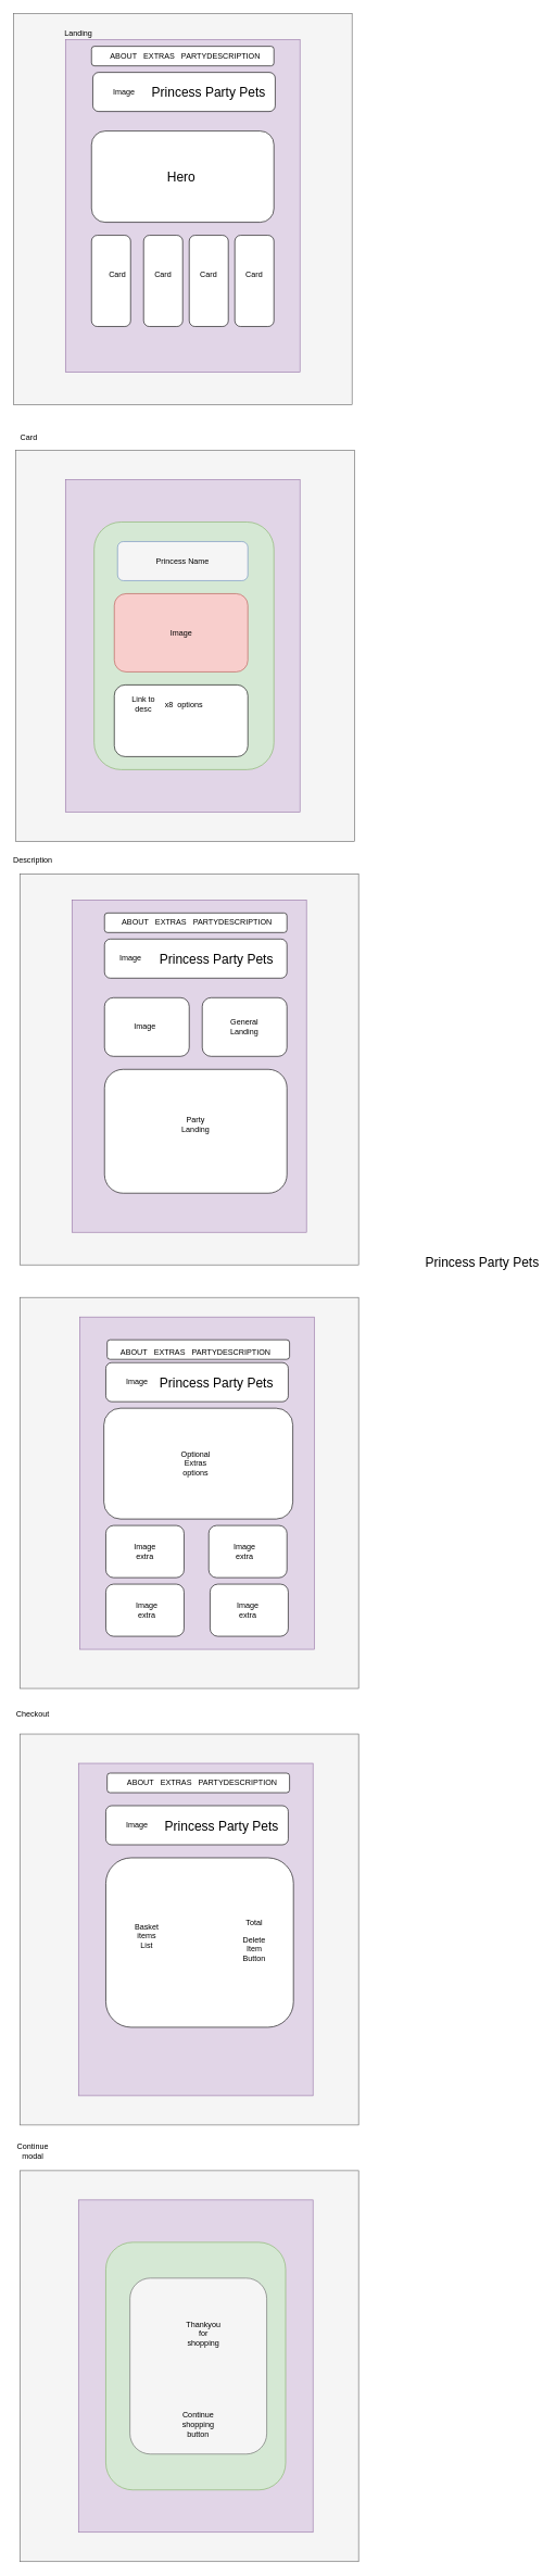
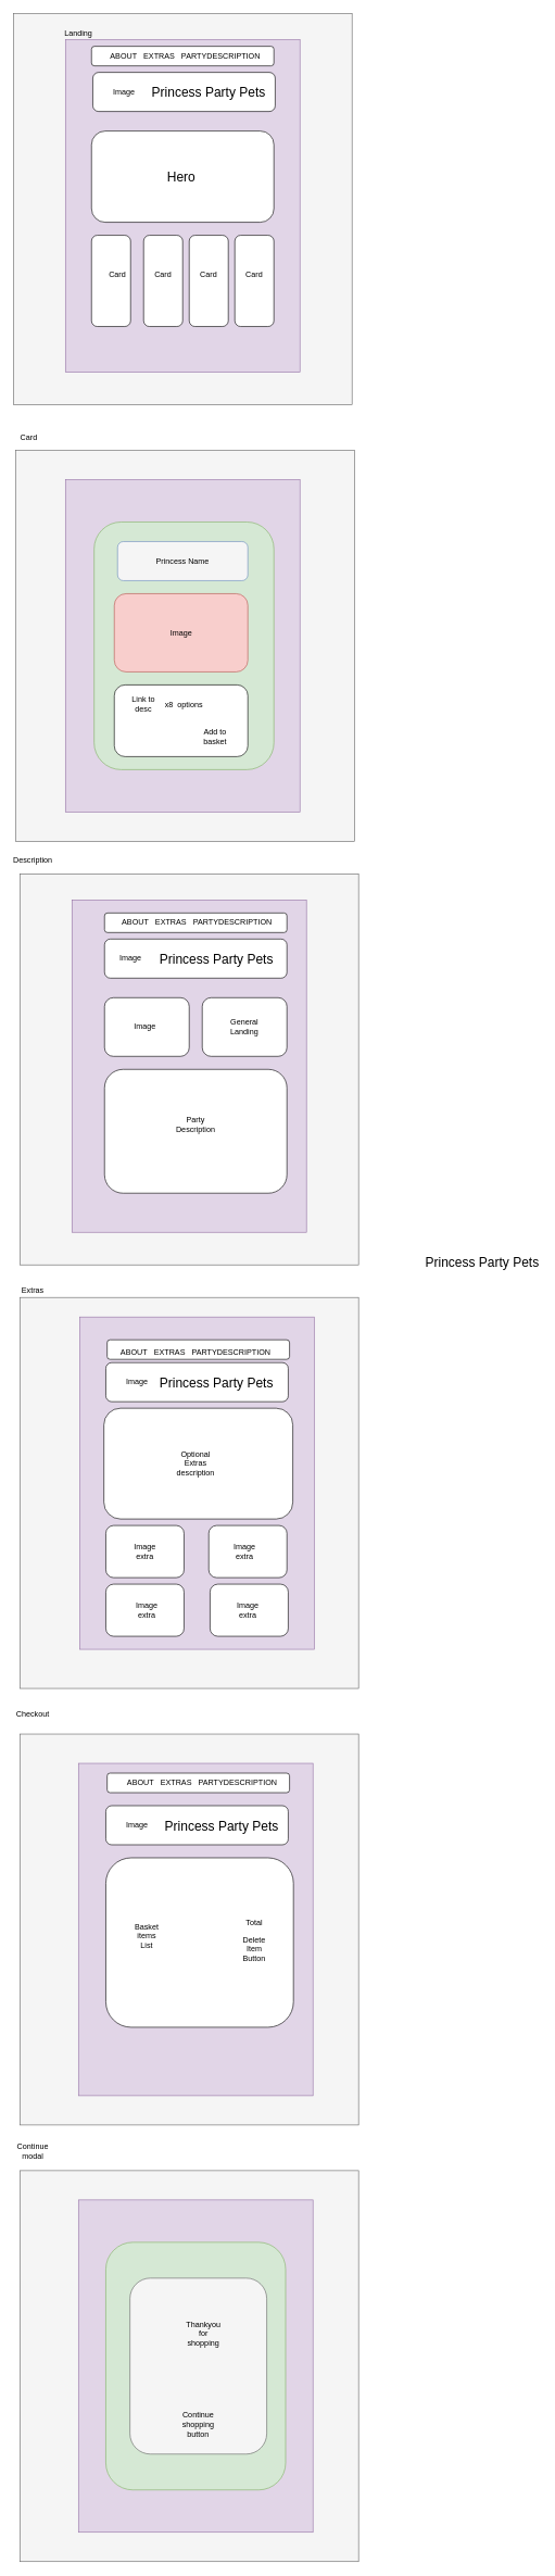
+ <mxCell id="29" value="Add to basket" style="text;html=1;strokeColor=none;fillColor=none;align=center;verticalAlign=middle;whiteSpace=wrap;rounded=0;" vertex="1" parent="1"><mxGeometry x="310" y="1120" width="40" height="20" as="geometry" /></mxCell>
- <mxCell id="42" value="Party Landing" style="text;html=1;strokeColor=none;fillColor=none;align=center;verticalAlign=middle;whiteSpace=wrap;rounded=0;" vertex="1" parent="1"><mxGeometry x="280" y="1714" width="40" height="20" as="geometry" /></mxCell>
+ <mxCell id="42" value="Party Description" style="text;html=1;strokeColor=none;fillColor=none;align=center;verticalAlign=middle;whiteSpace=wrap;rounded=0;" vertex="1" parent="1"><mxGeometry x="280" y="1714" width="40" height="20" as="geometry" /></mxCell>
+ <mxCell id="44" value="Extras" style="text;html=1;strokeColor=none;fillColor=none;align=center;verticalAlign=middle;whiteSpace=wrap;rounded=0;" vertex="1" parent="1"><mxGeometry x="30" y="1970" width="40" height="20" as="geometry" /></mxCell>
- <mxCell id="55" value="Optional Extras options" style="text;html=1;strokeColor=none;fillColor=none;align=center;verticalAlign=middle;whiteSpace=wrap;rounded=0;" vertex="1" parent="1"><mxGeometry x="280" y="2235" width="40" height="20" as="geometry" /></mxCell>
+ <mxCell id="55" value="Optional Extras description" style="text;html=1;strokeColor=none;fillColor=none;align=center;verticalAlign=middle;whiteSpace=wrap;rounded=0;" vertex="1" parent="1"><mxGeometry x="280" y="2235" width="40" height="20" as="geometry" /></mxCell>
